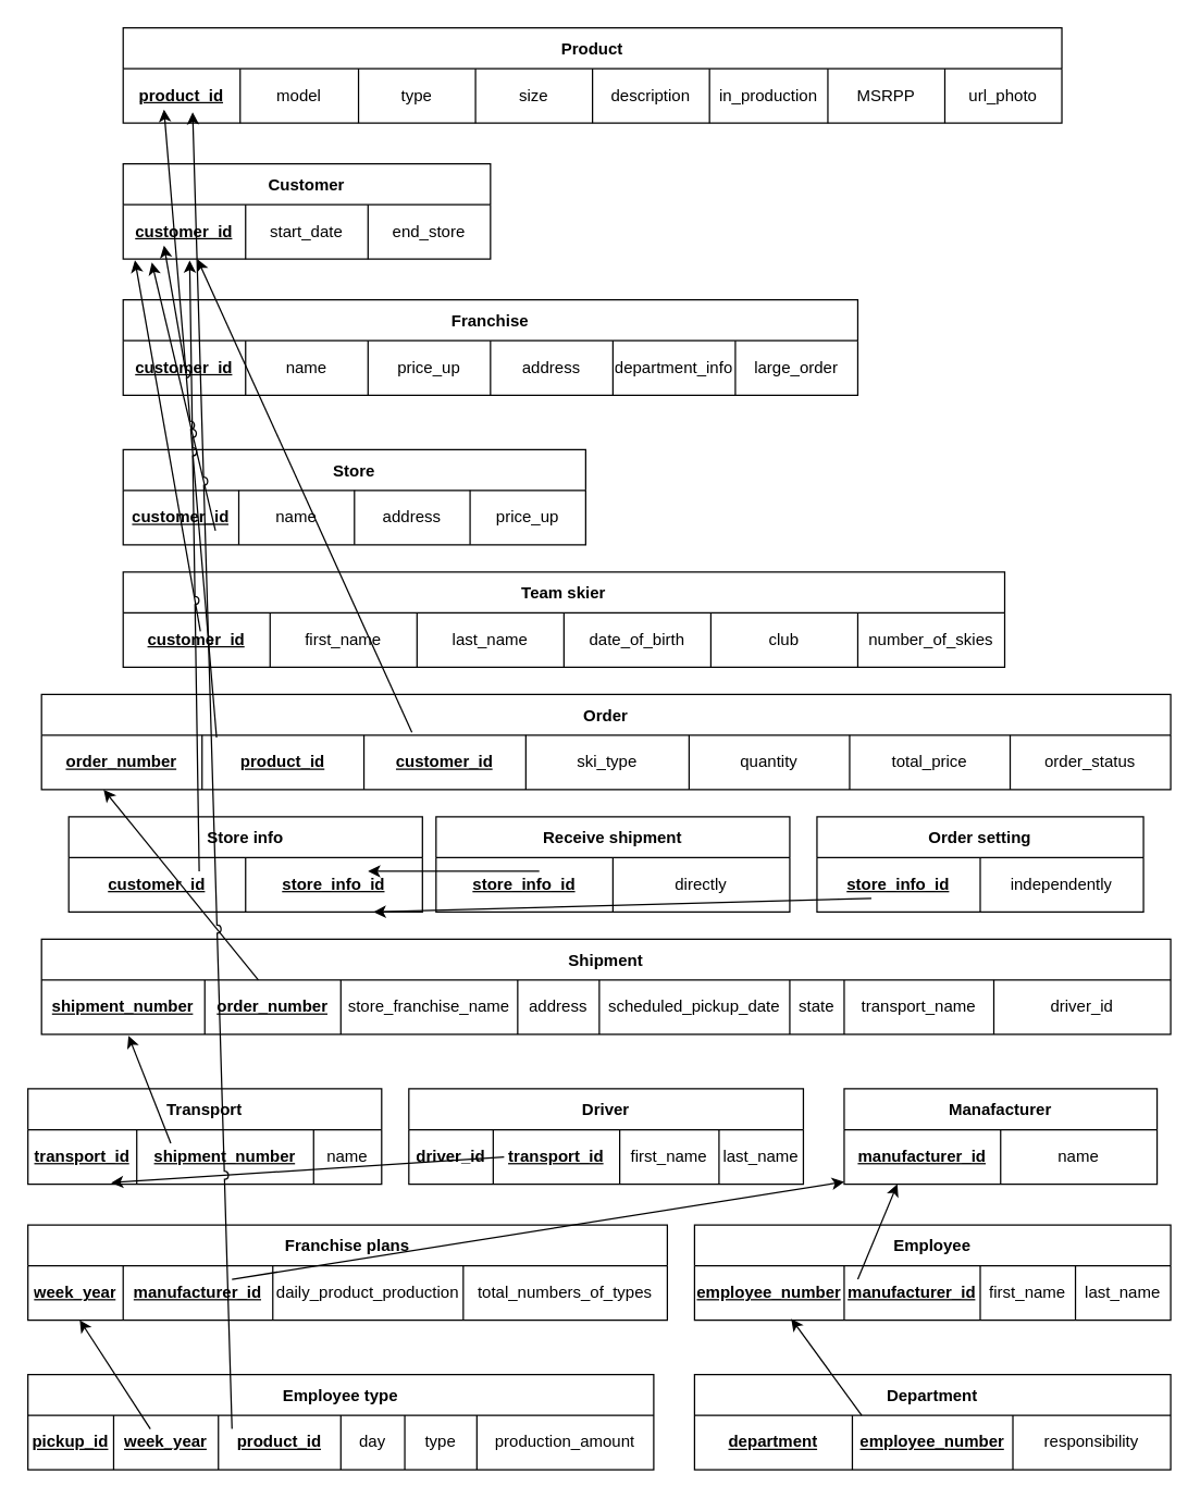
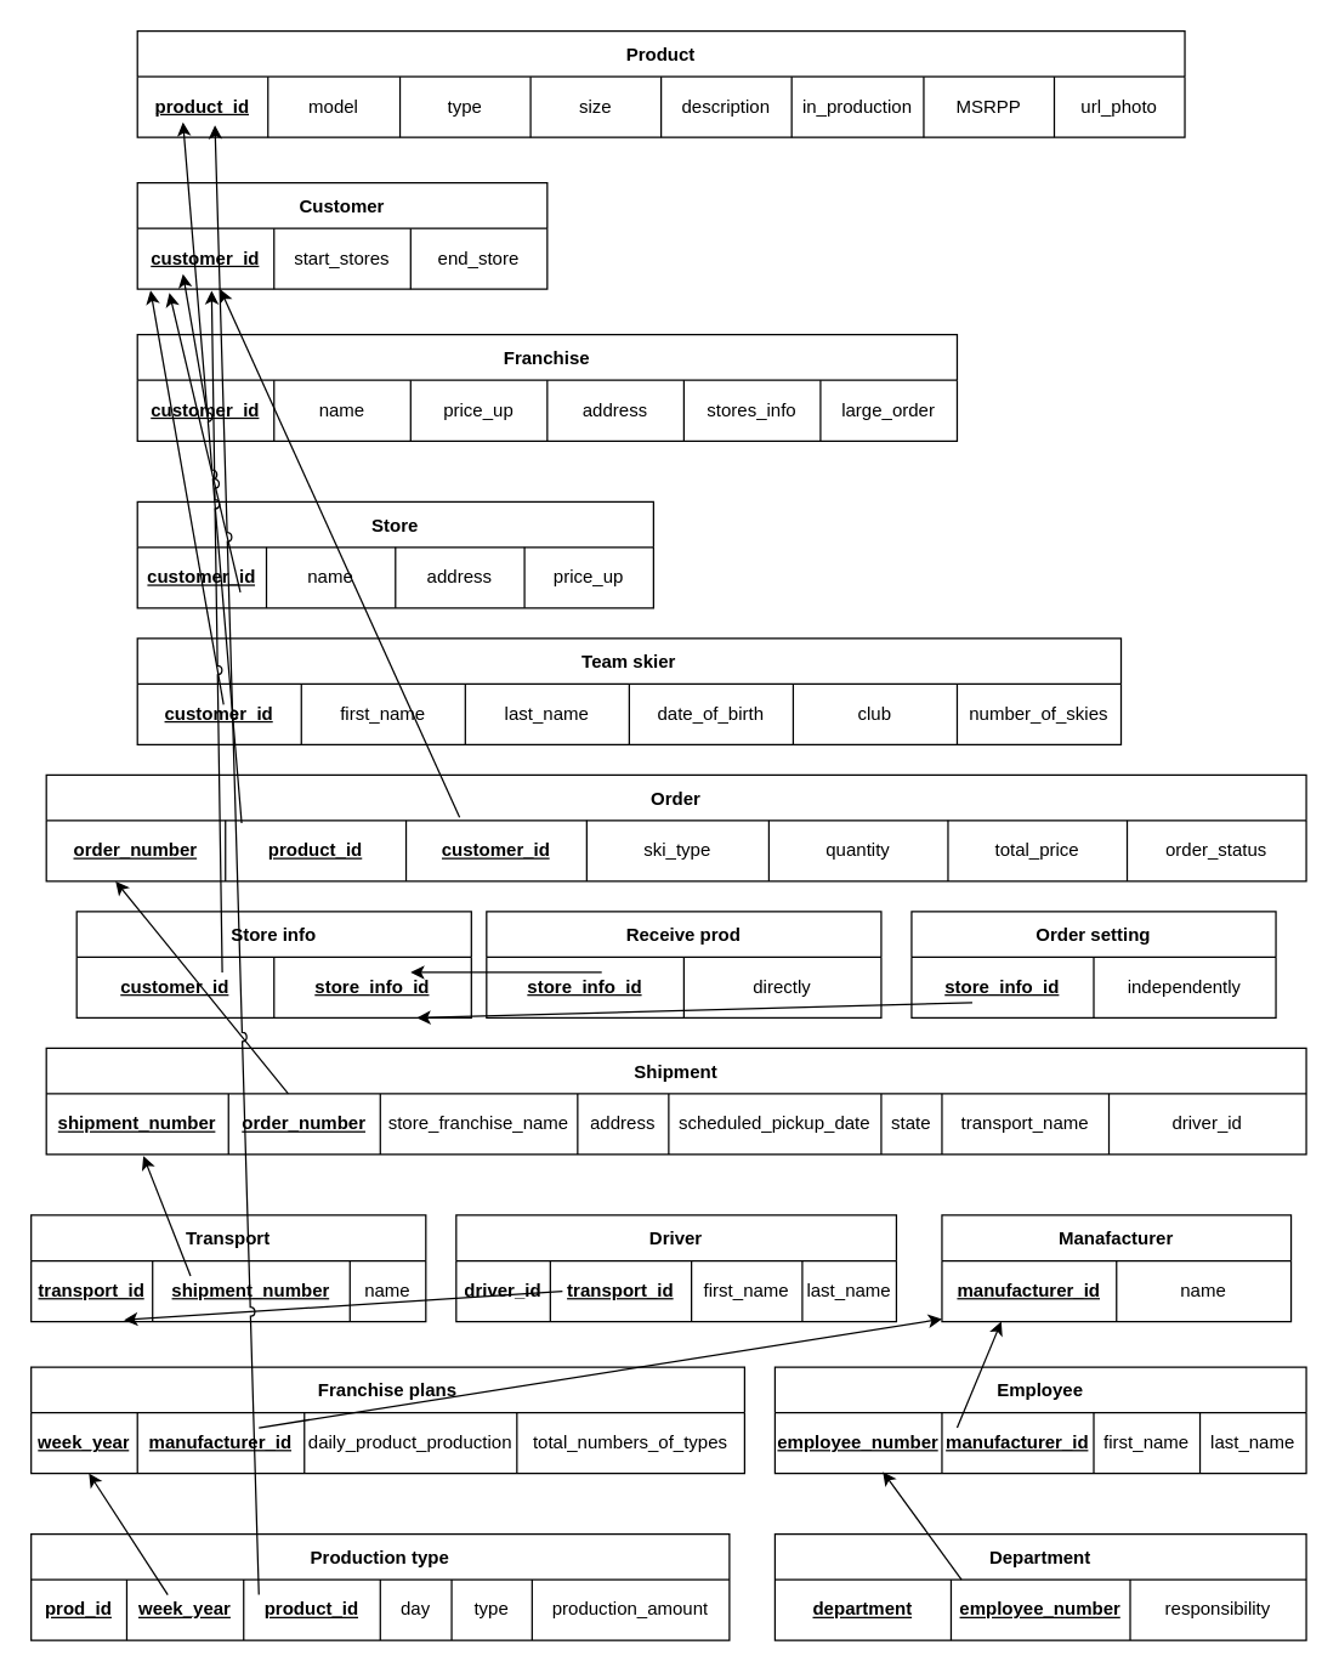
- <mxCell id="15" value="start_date" style="shape=partialRectangle;html=1;whiteSpace=wrap;connectable=0;fillColor=none;top=0;left=0;bottom=0;right=0;overflow=hidden;" vertex="1" parent="13"><mxGeometry x="90" width="90" height="40" as="geometry"><mxRectangle width="90" height="40" as="alternateBounds" /></mxGeometry></mxCell>
+ <mxCell id="15" value="start_stores" style="shape=partialRectangle;html=1;whiteSpace=wrap;connectable=0;fillColor=none;top=0;left=0;bottom=0;right=0;overflow=hidden;" vertex="1" parent="13"><mxGeometry x="90" width="90" height="40" as="geometry"><mxRectangle width="90" height="40" as="alternateBounds" /></mxGeometry></mxCell>
- <mxCell id="23" value="department_info" style="shape=partialRectangle;html=1;whiteSpace=wrap;connectable=0;fillColor=none;top=0;left=0;bottom=0;right=0;overflow=hidden;" vertex="1" parent="18"><mxGeometry x="360" width="90" height="40" as="geometry"><mxRectangle width="90" height="40" as="alternateBounds" /></mxGeometry></mxCell>
+ <mxCell id="23" value="stores_info" style="shape=partialRectangle;html=1;whiteSpace=wrap;connectable=0;fillColor=none;top=0;left=0;bottom=0;right=0;overflow=hidden;" vertex="1" parent="18"><mxGeometry x="360" width="90" height="40" as="geometry"><mxRectangle width="90" height="40" as="alternateBounds" /></mxGeometry></mxCell>
- <mxCell id="56" value="Receive shipment " style="shape=table;startSize=30;container=1;collapsible=0;childLayout=tableLayout;fontStyle=1;align=center;" vertex="1" parent="1"><mxGeometry x="320" y="600" width="260" height="70" as="geometry" /></mxCell>
+ <mxCell id="56" value="Receive prod " style="shape=table;startSize=30;container=1;collapsible=0;childLayout=tableLayout;fontStyle=1;align=center;" vertex="1" parent="1"><mxGeometry x="320" y="600" width="260" height="70" as="geometry" /></mxCell>
- <mxCell id="102" value="Employee type" style="shape=table;startSize=30;container=1;collapsible=0;childLayout=tableLayout;fontStyle=1;align=center;" vertex="1" parent="1"><mxGeometry y="1010" width="460" height="70" as="geometry" x="20" /></mxCell>
+ <mxCell id="102" value="Production type" style="shape=table;startSize=30;container=1;collapsible=0;childLayout=tableLayout;fontStyle=1;align=center;" vertex="1" parent="1"><mxGeometry y="1010" width="460" height="70" as="geometry" x="20" /></mxCell>
- <mxCell id="104" value="&lt;u&gt;&lt;b&gt;pickup_id&lt;/b&gt;&lt;/u&gt;" style="shape=partialRectangle;html=1;whiteSpace=wrap;connectable=0;fillColor=none;top=0;left=0;bottom=0;right=0;overflow=hidden;" vertex="1" parent="103"><mxGeometry width="63" height="40" as="geometry"><mxRectangle width="63" height="40" as="alternateBounds" /></mxGeometry></mxCell>
+ <mxCell id="104" value="&lt;u&gt;&lt;b&gt;prod_id&lt;/b&gt;&lt;/u&gt;" style="shape=partialRectangle;html=1;whiteSpace=wrap;connectable=0;fillColor=none;top=0;left=0;bottom=0;right=0;overflow=hidden;" vertex="1" parent="103"><mxGeometry width="63" height="40" as="geometry"><mxRectangle width="63" height="40" as="alternateBounds" /></mxGeometry></mxCell>
